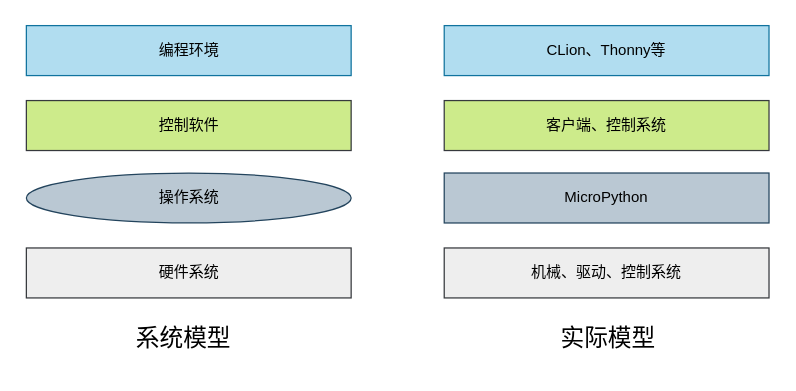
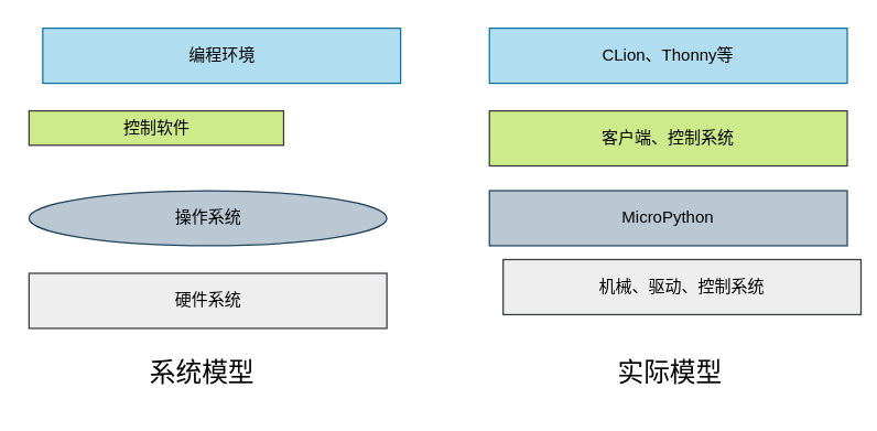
- <mxCell id="7" value="编程环境" style="rounded=0;whiteSpace=wrap;html=1;fillColor=#b1ddf0;strokeColor=#10739e;" vertex="1" parent="1"><mxGeometry x="20.5" y="20" width="260" height="40" as="geometry" /></mxCell>
+ <mxCell id="7" value="编程环境" style="rounded=0;whiteSpace=wrap;html=1;fillColor=#b1ddf0;strokeColor=#10739e;" vertex="1" parent="1"><mxGeometry x="30.5" y="20" width="260" height="40" as="geometry" /></mxCell>
- <mxCell id="2" value="控制软件" style="rounded=0;whiteSpace=wrap;html=1;fillColor=#cdeb8b;strokeColor=#36393d;" vertex="1" parent="1"><mxGeometry x="20.5" y="80" width="260" height="40" as="geometry" /></mxCell>
+ <mxCell id="2" value="控制软件" style="rounded=0;whiteSpace=wrap;html=1;fillColor=#cdeb8b;strokeColor=#36393d;" vertex="1" parent="1"><mxGeometry x="20.5" y="80" width="185" height="25" as="geometry" /></mxCell>
- <mxCell id="10" value="机械、驱动、控制系统" style="rounded=0;whiteSpace=wrap;html=1;fillColor=#eeeeee;strokeColor=#36393d;" vertex="1" parent="1"><mxGeometry x="355" y="198" width="260" height="40" as="geometry" /></mxCell>
+ <mxCell id="10" value="机械、驱动、控制系统" style="rounded=0;whiteSpace=wrap;html=1;fillColor=#eeeeee;strokeColor=#36393d;" vertex="1" parent="1"><mxGeometry x="365" y="188" width="260" height="40" as="geometry" /></mxCell>
